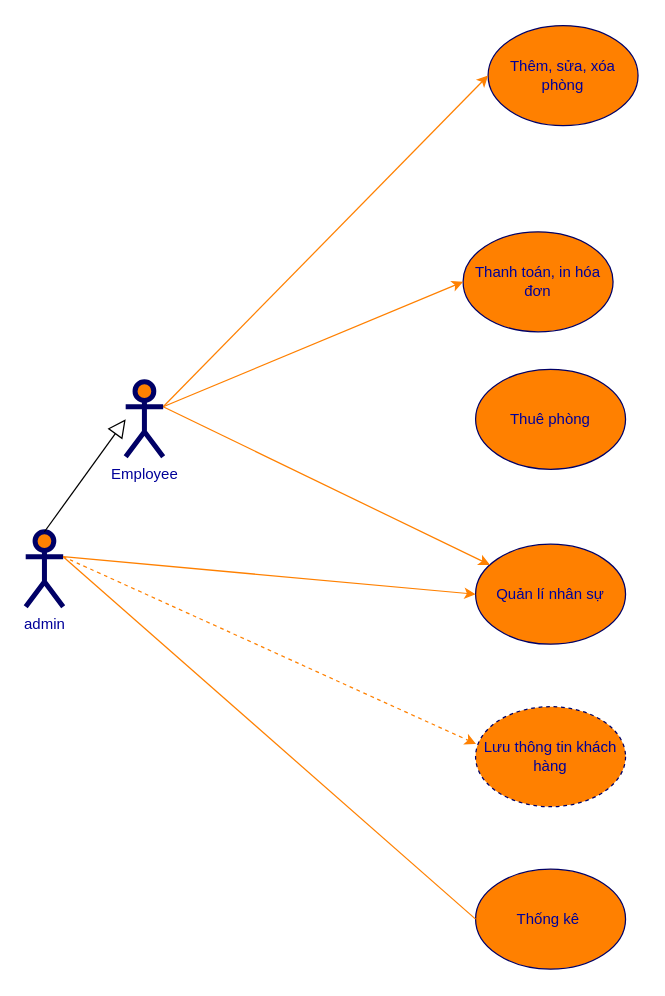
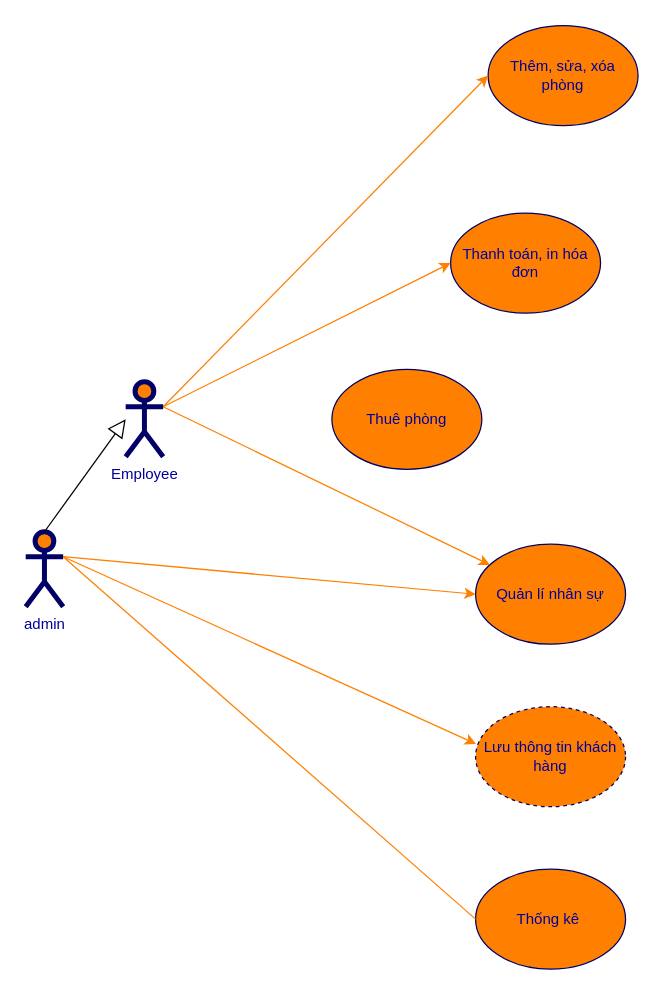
- <mxCell id="4" value="Thanh toán, in hóa đơn" style="ellipse;whiteSpace=wrap;html=1;fillColor=#FF8000;strokeColor=#000066;fontColor=#000099;" parent="1" vertex="1"><mxGeometry x="370" y="185" width="120" height="80" as="geometry" /></mxCell>
+ <mxCell id="4" value="Thanh toán, in hóa đơn" style="ellipse;whiteSpace=wrap;html=1;fillColor=#FF8000;strokeColor=#000066;fontColor=#000099;" parent="1" vertex="1"><mxGeometry x="360" y="170" width="120" height="80" as="geometry" /></mxCell>
- <mxCell id="7" value="Thuê phòng" style="ellipse;whiteSpace=wrap;html=1;fillColor=#FF8000;strokeColor=#000066;fontColor=#000099;" parent="1" vertex="1"><mxGeometry x="380" y="295" width="120" height="80" as="geometry" /></mxCell>
+ <mxCell id="7" value="Thuê phòng" style="ellipse;whiteSpace=wrap;html=1;fillColor=#FF8000;strokeColor=#000066;fontColor=#000099;" parent="1" vertex="1"><mxGeometry x="265" y="295" width="120" height="80" as="geometry" /></mxCell>
- <mxCell id="13" style="edgeStyle=none;curved=1;html=1;exitX=1;exitY=0.333;exitPerimeter=0;entryX=0.003;entryY=0.372;jettySize=auto;orthogonalLoop=1;strokeColor=#FF8000;fontColor=#000099;entryDx=0;entryDy=0;entryPerimeter=0;exitDx=0;exitDy=0;dashed=1;" parent="1" source="9" target="8" edge="1"><mxGeometry relative="1" as="geometry"><mxPoint x="230" y="655.24" as="sourcePoint" /><mxPoint x="379.04" y="655" as="targetPoint" /></mxGeometry></mxCell>
+ <mxCell id="13" style="edgeStyle=none;curved=1;html=1;exitX=1;exitY=0.333;exitPerimeter=0;entryX=0.003;entryY=0.372;jettySize=auto;orthogonalLoop=1;strokeColor=#FF8000;fontColor=#000099;entryDx=0;entryDy=0;entryPerimeter=0;exitDx=0;exitDy=0;" parent="1" source="9" target="8" edge="1"><mxGeometry relative="1" as="geometry"><mxPoint x="230" y="655.24" as="sourcePoint" /><mxPoint x="379.04" y="655" as="targetPoint" /></mxGeometry></mxCell>
